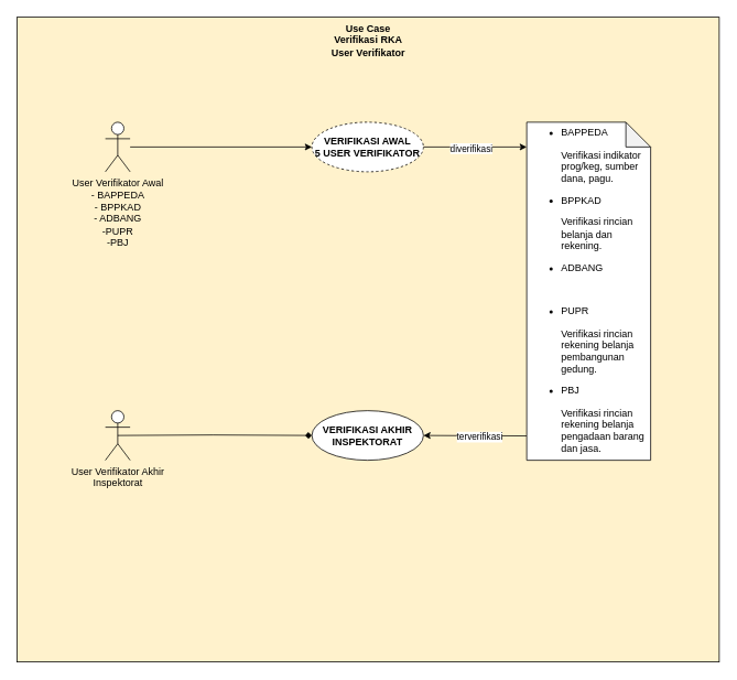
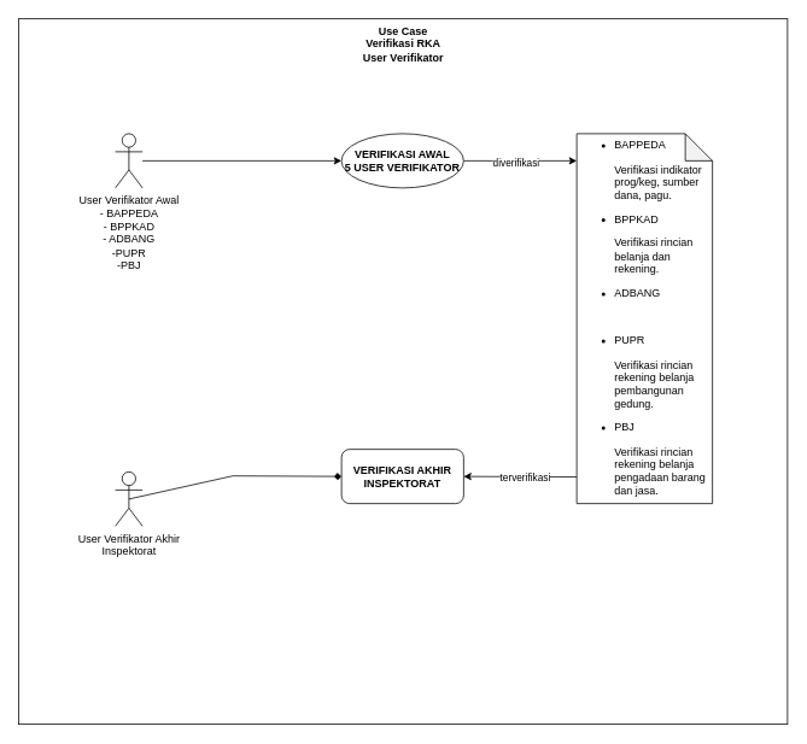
- <mxCell id="8" value="VERIFIKASI AWAL&lt;br&gt;5 USER VERIFIKATOR" style="ellipse;whiteSpace=wrap;html=1;fontStyle=1;dashed=1;" parent="1" vertex="1"><mxGeometry x="377" y="147" width="135" height="60" as="geometry" /></mxCell>
+ <mxCell id="8" value="VERIFIKASI AWAL&lt;br&gt;5 USER VERIFIKATOR" style="ellipse;whiteSpace=wrap;html=1;fontStyle=1" parent="1" vertex="1"><mxGeometry x="377" y="147" width="135" height="60" as="geometry" /></mxCell>
- <mxCell id="2" value="Use Case&lt;br&gt;Verifikasi RKA&lt;br&gt;User Verifikator" style="html=1;verticalAlign=top;fontStyle=1;movable=1;resizable=1;rotatable=1;deletable=1;editable=1;locked=0;connectable=1;fillColor=#fff2cc;" parent="1" vertex="1"><mxGeometry width="850" height="780" as="geometry" x="20" y="20" /></mxCell>
+ <mxCell id="2" value="Use Case&lt;br&gt;Verifikasi RKA&lt;br&gt;User Verifikator" style="html=1;verticalAlign=top;fontStyle=1;movable=1;resizable=1;rotatable=1;deletable=1;editable=1;locked=0;connectable=1;" parent="1" vertex="1"><mxGeometry width="850" height="780" as="geometry" x="20" y="20" /></mxCell>
- <mxCell id="12" value="User Verifikator Akhir&lt;br&gt;Inspektorat" style="shape=umlActor;verticalLabelPosition=bottom;verticalAlign=top;html=1;outlineConnect=0;" parent="1" vertex="1"><mxGeometry x="127" y="496" width="30" height="60" as="geometry" /></mxCell>
+ <mxCell id="12" value="User Verifikator Akhir&lt;br&gt;Inspektorat" style="shape=umlActor;verticalLabelPosition=bottom;verticalAlign=top;html=1;outlineConnect=0;" parent="1" vertex="1"><mxGeometry x="127" y="521" width="30" height="60" as="geometry" /></mxCell>
- <mxCell id="9" value="VERIFIKASI AKHIR&lt;br&gt;INSPEKTORAT" style="ellipse;whiteSpace=wrap;html=1;fontStyle=1" parent="1" vertex="1"><mxGeometry x="377" y="496" width="135" height="60" as="geometry" /></mxCell>
+ <mxCell id="9" value="VERIFIKASI AKHIR&lt;br&gt;INSPEKTORAT" style="whiteSpace=wrap;html=1;fontStyle=1;rounded=1;" parent="1" vertex="1"><mxGeometry x="377" y="496" width="135" height="60" as="geometry" /></mxCell>
